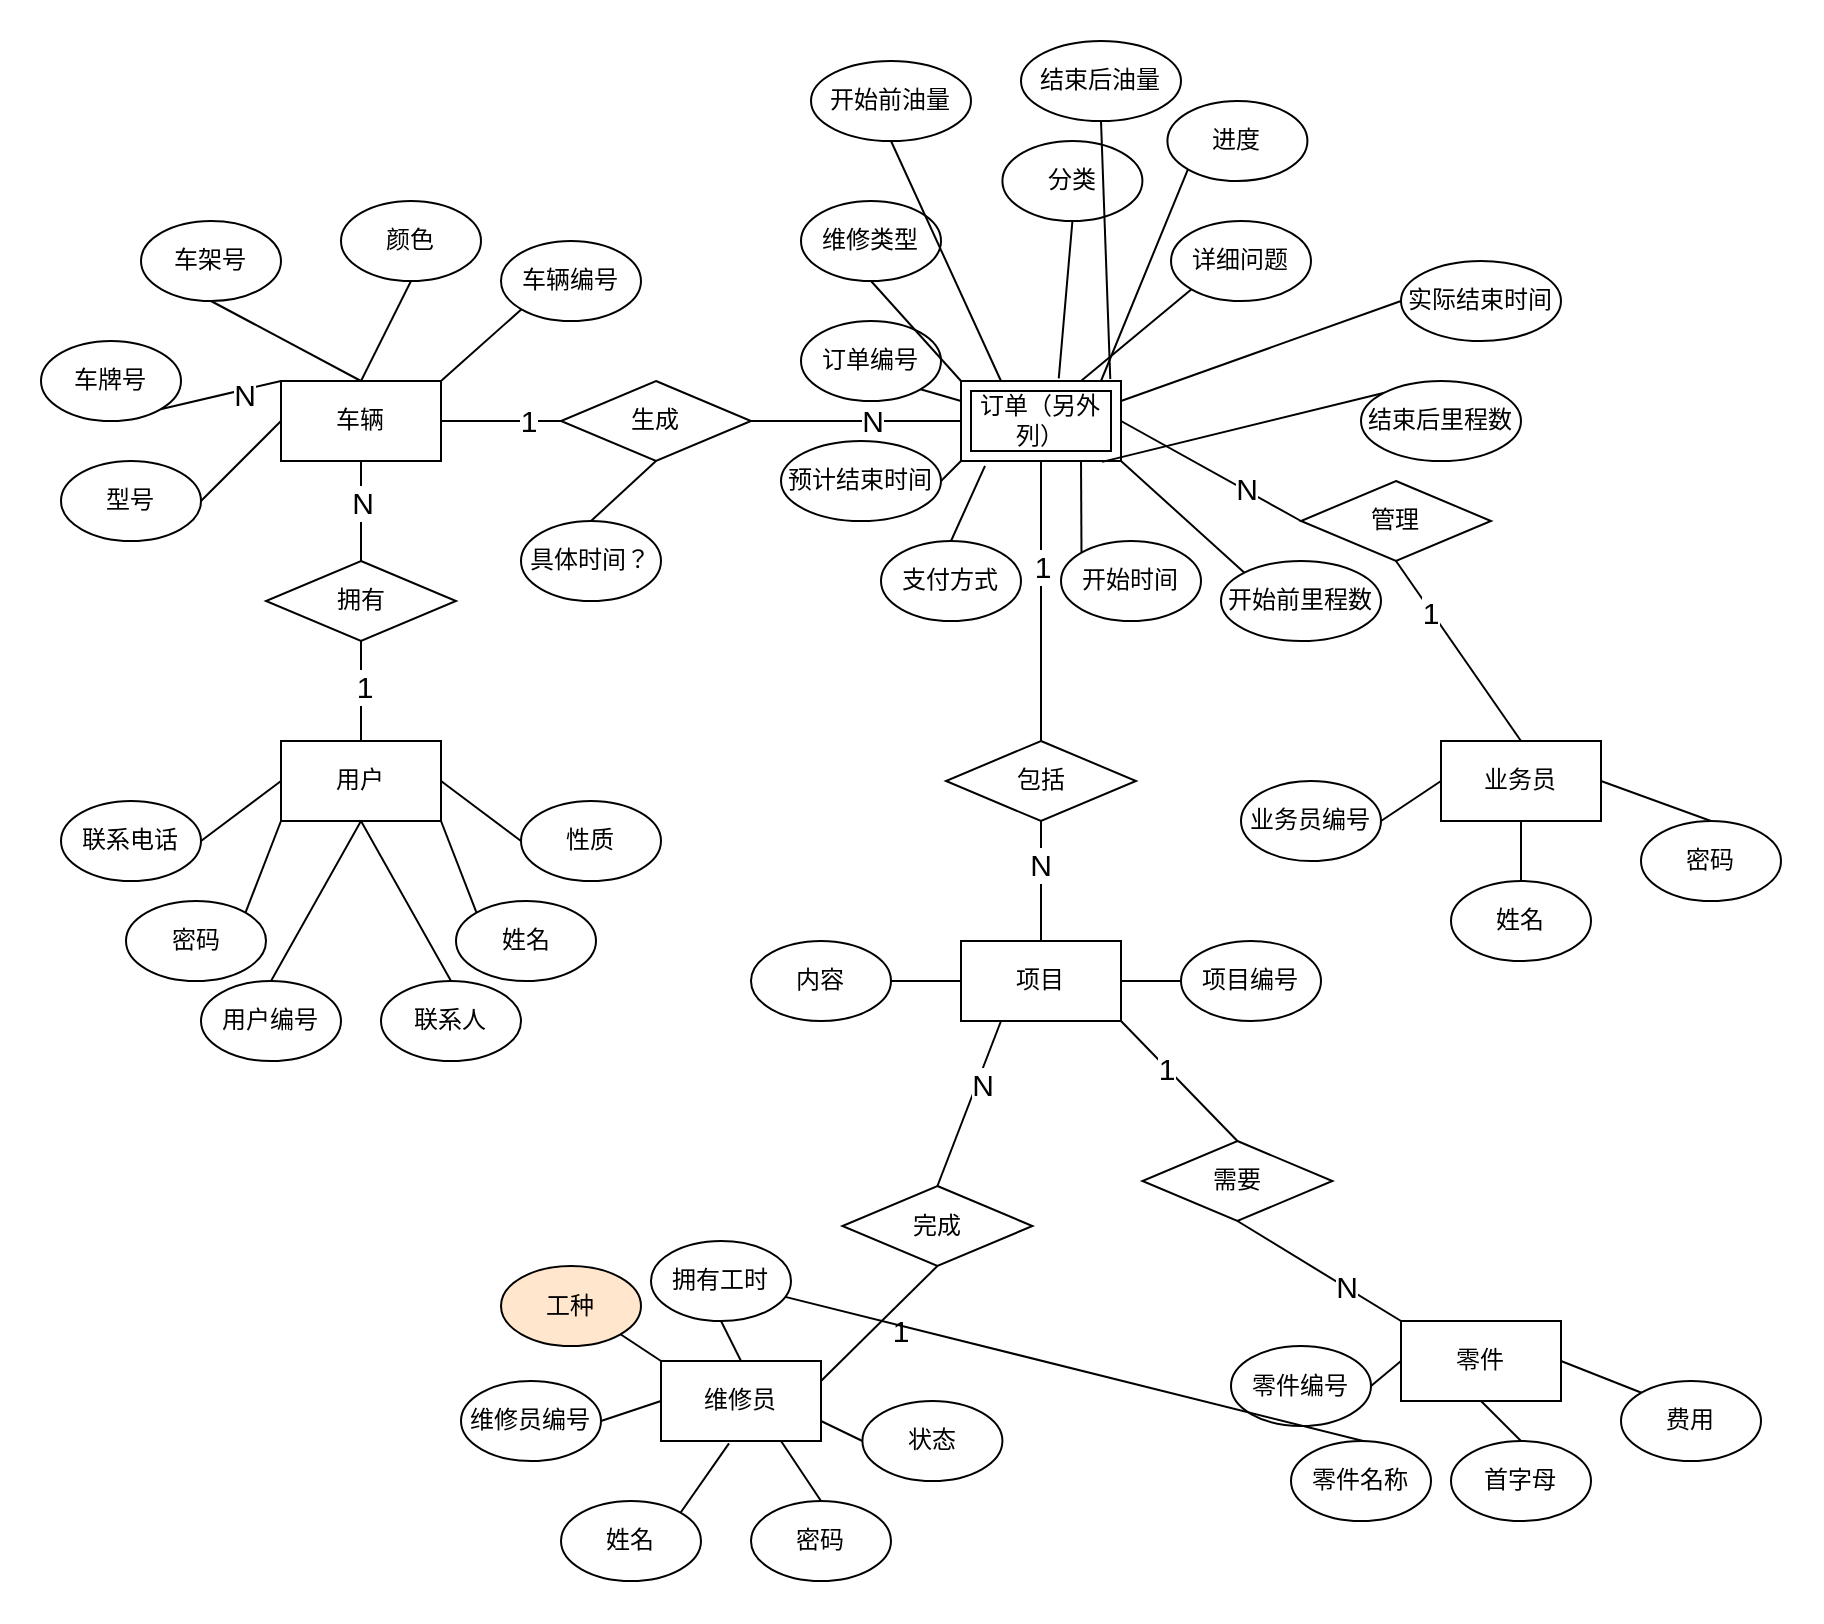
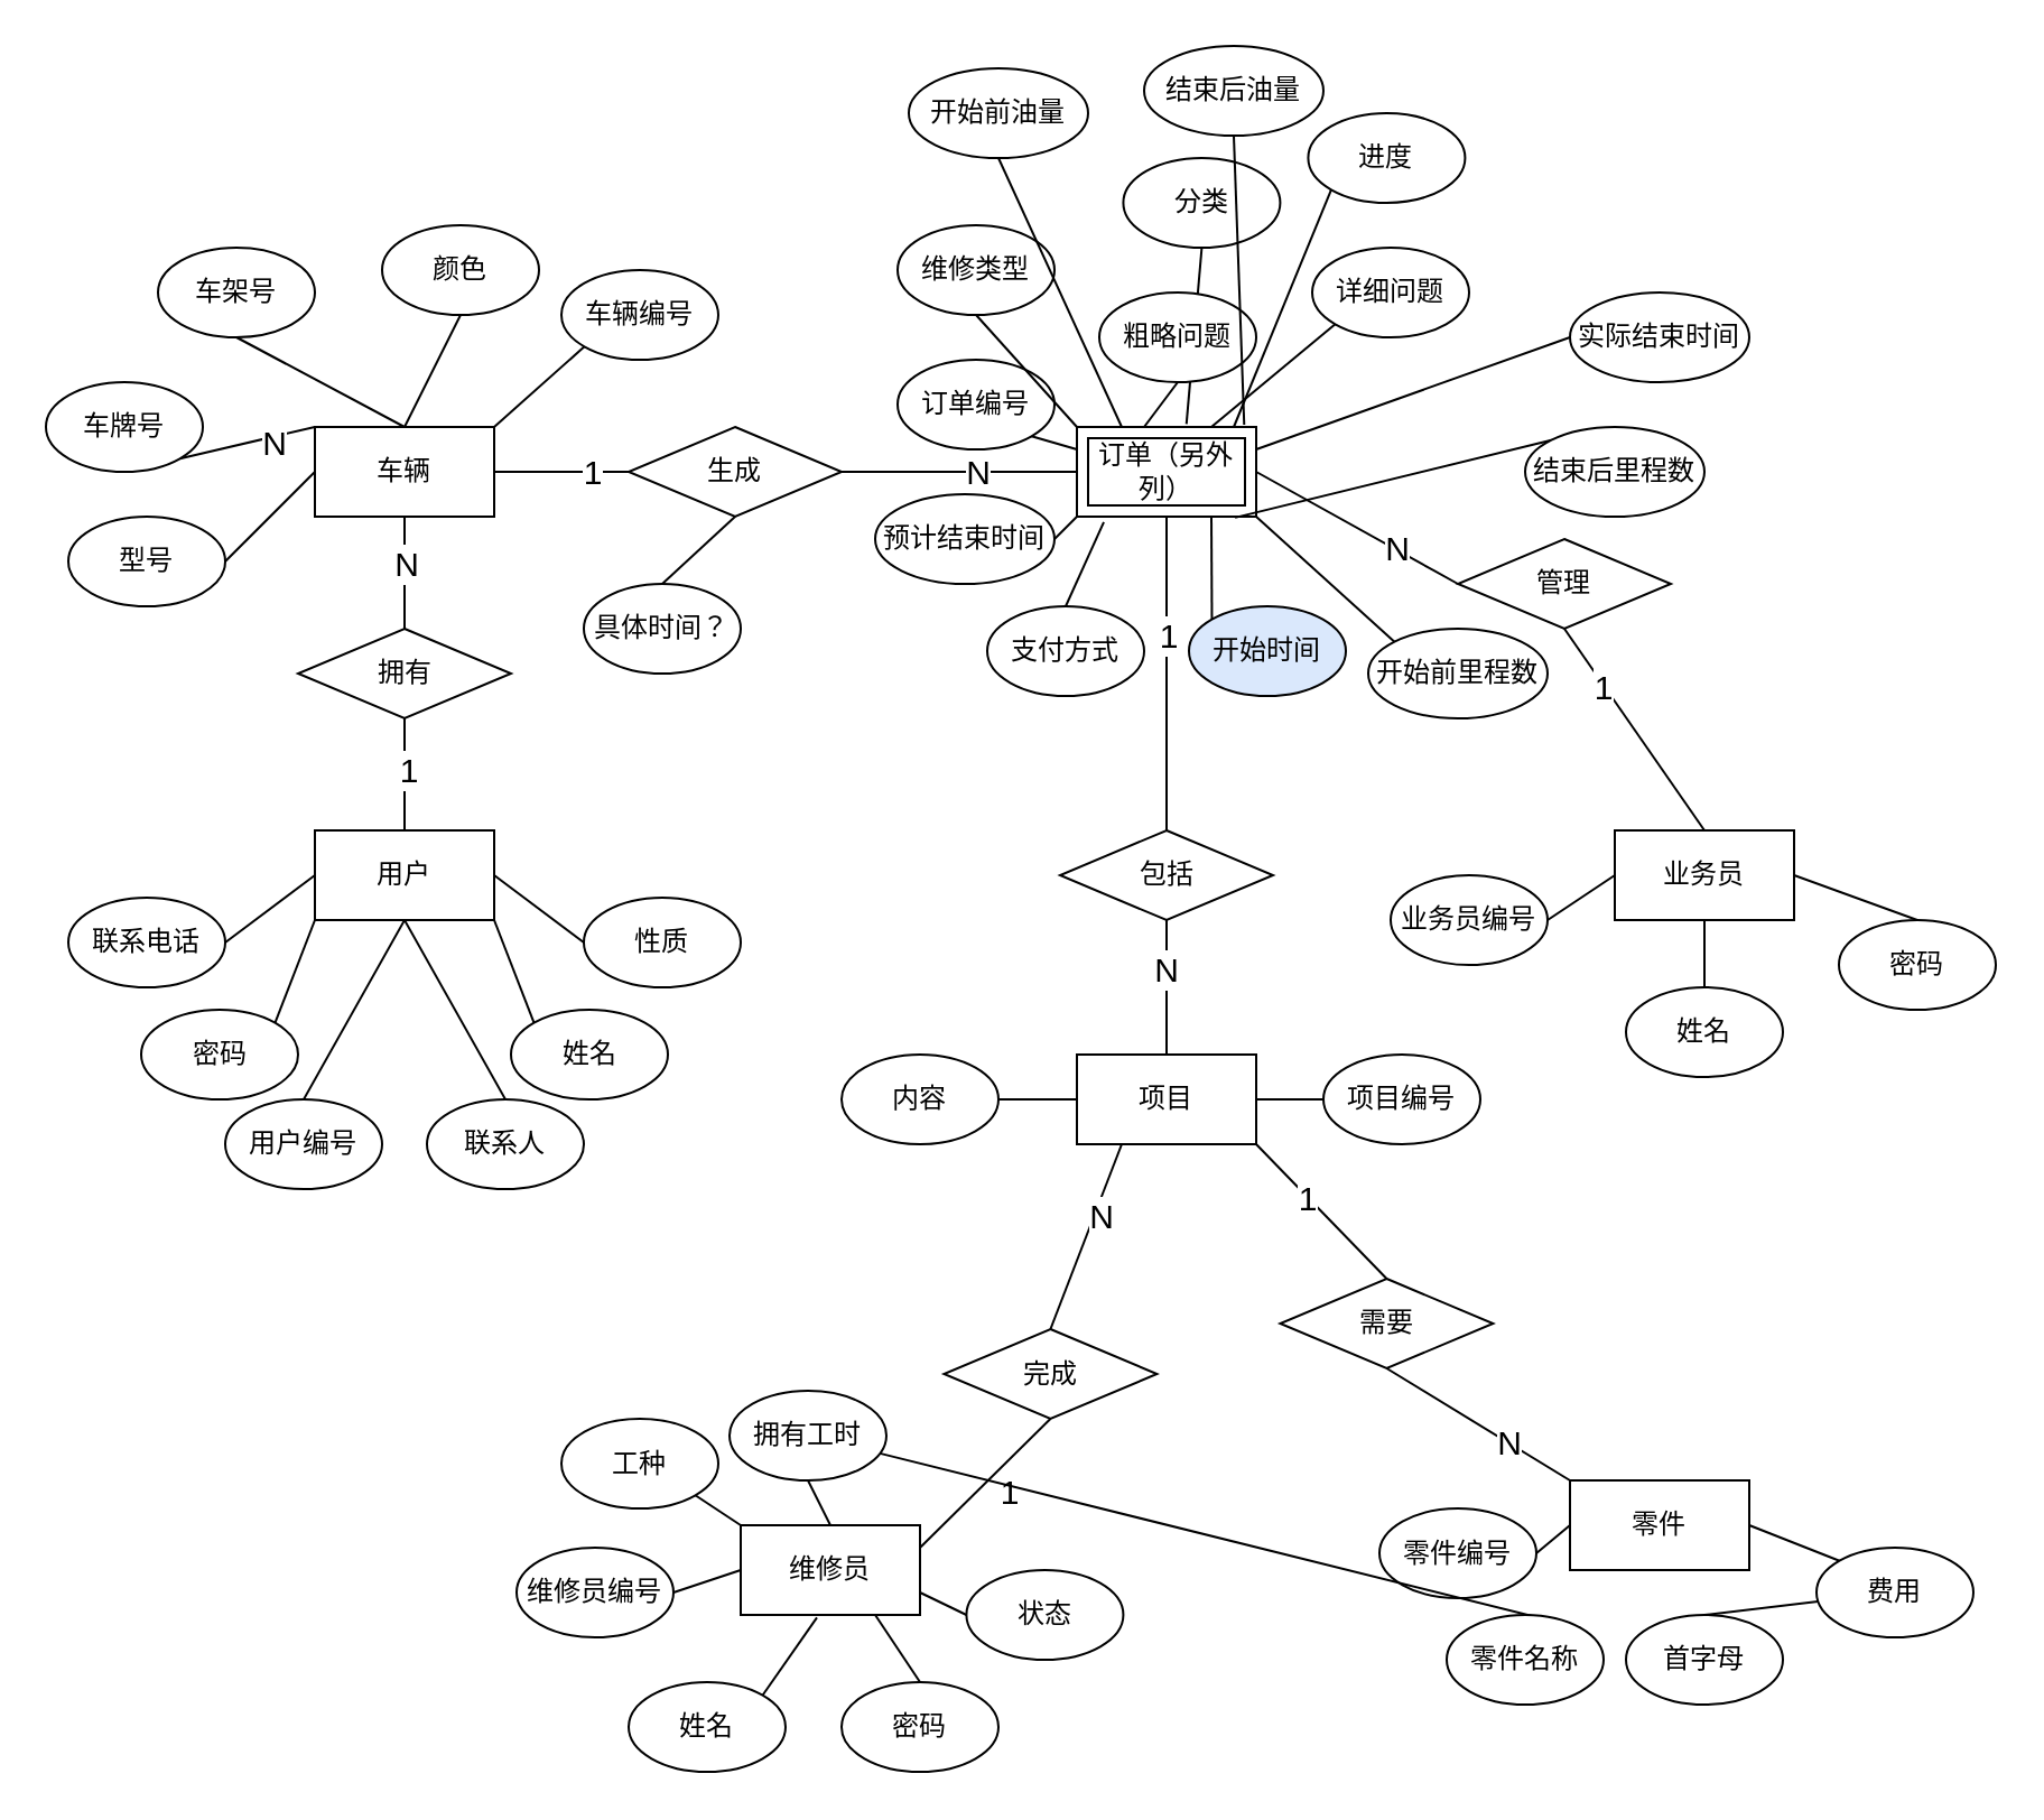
+ <mxCell id="76" value="粗略问题" style="ellipse;whiteSpace=wrap;html=1;" parent="1" vertex="1"><mxGeometry x="490" y="130" width="70" height="40" as="geometry" /></mxCell>
+ <mxCell id="75" style="edgeStyle=none;rounded=0;orthogonalLoop=1;jettySize=auto;html=1;exitX=0.5;exitY=1;exitDx=0;exitDy=0;entryX=0.375;entryY=0;entryDx=0;entryDy=0;entryPerimeter=0;fontSize=15;endArrow=none;endFill=0;" parent="1" source="76" target="60" edge="1"><mxGeometry relative="1" as="geometry" /></mxCell>
- <mxCell id="70" value="开始时间" style="ellipse;whiteSpace=wrap;html=1;" parent="1" vertex="1"><mxGeometry x="530" y="270" width="70" height="40" as="geometry" /></mxCell>
+ <mxCell id="70" value="开始时间" style="ellipse;whiteSpace=wrap;html=1;fillColor=#dae8fc;" parent="1" vertex="1"><mxGeometry x="530" y="270" width="70" height="40" as="geometry" /></mxCell>
- <mxCell id="104" value="工种" style="ellipse;whiteSpace=wrap;html=1;fillColor=#ffe6cc;" vertex="1" parent="1"><mxGeometry x="250" y="632.5" width="70" height="40" as="geometry" /></mxCell>
+ <mxCell id="104" value="工种" style="ellipse;whiteSpace=wrap;html=1;" vertex="1" parent="1"><mxGeometry x="250" y="632.5" width="70" height="40" as="geometry" /></mxCell>
- <mxCell id="113" style="edgeStyle=none;rounded=0;orthogonalLoop=1;jettySize=auto;html=1;exitX=0.5;exitY=0;exitDx=0;exitDy=0;entryX=0.5;entryY=1;entryDx=0;entryDy=0;endArrow=none;endFill=0;" edge="1" parent="1" source="114" target="41"><mxGeometry relative="1" as="geometry" /></mxCell>
+ <mxCell id="113" style="edgeStyle=none;rounded=0;orthogonalLoop=1;jettySize=auto;html=1;exitX=0.5;exitY=0;exitDx=0;exitDy=0;endArrow=none;endFill=0;" edge="1" parent="1" source="114" target="116"><mxGeometry relative="1" as="geometry" /></mxCell>
